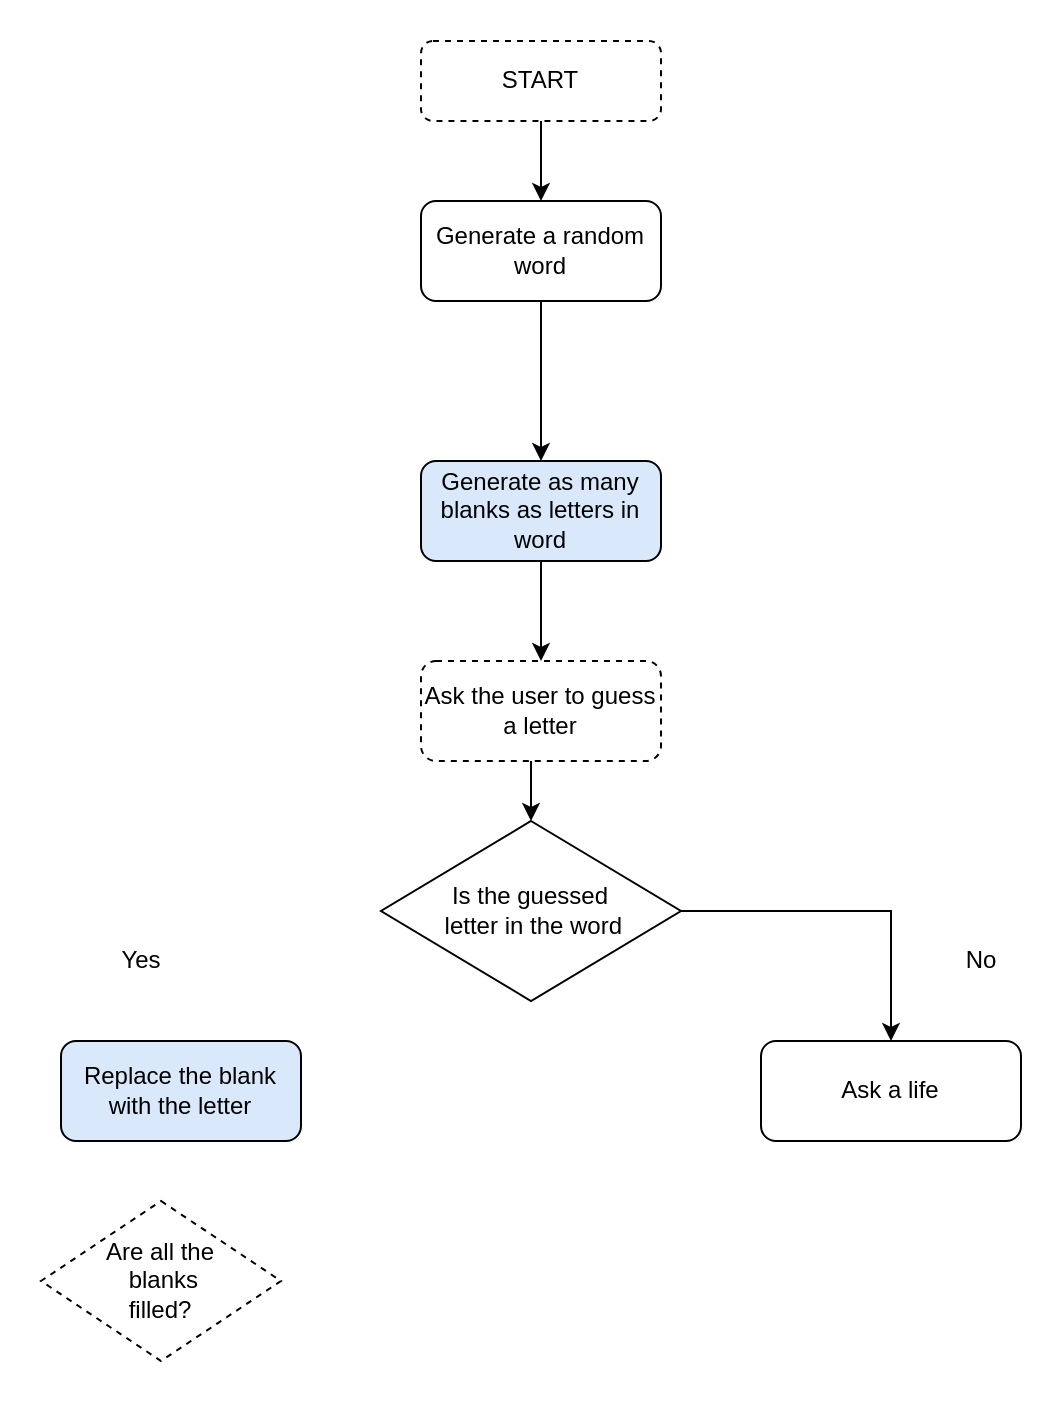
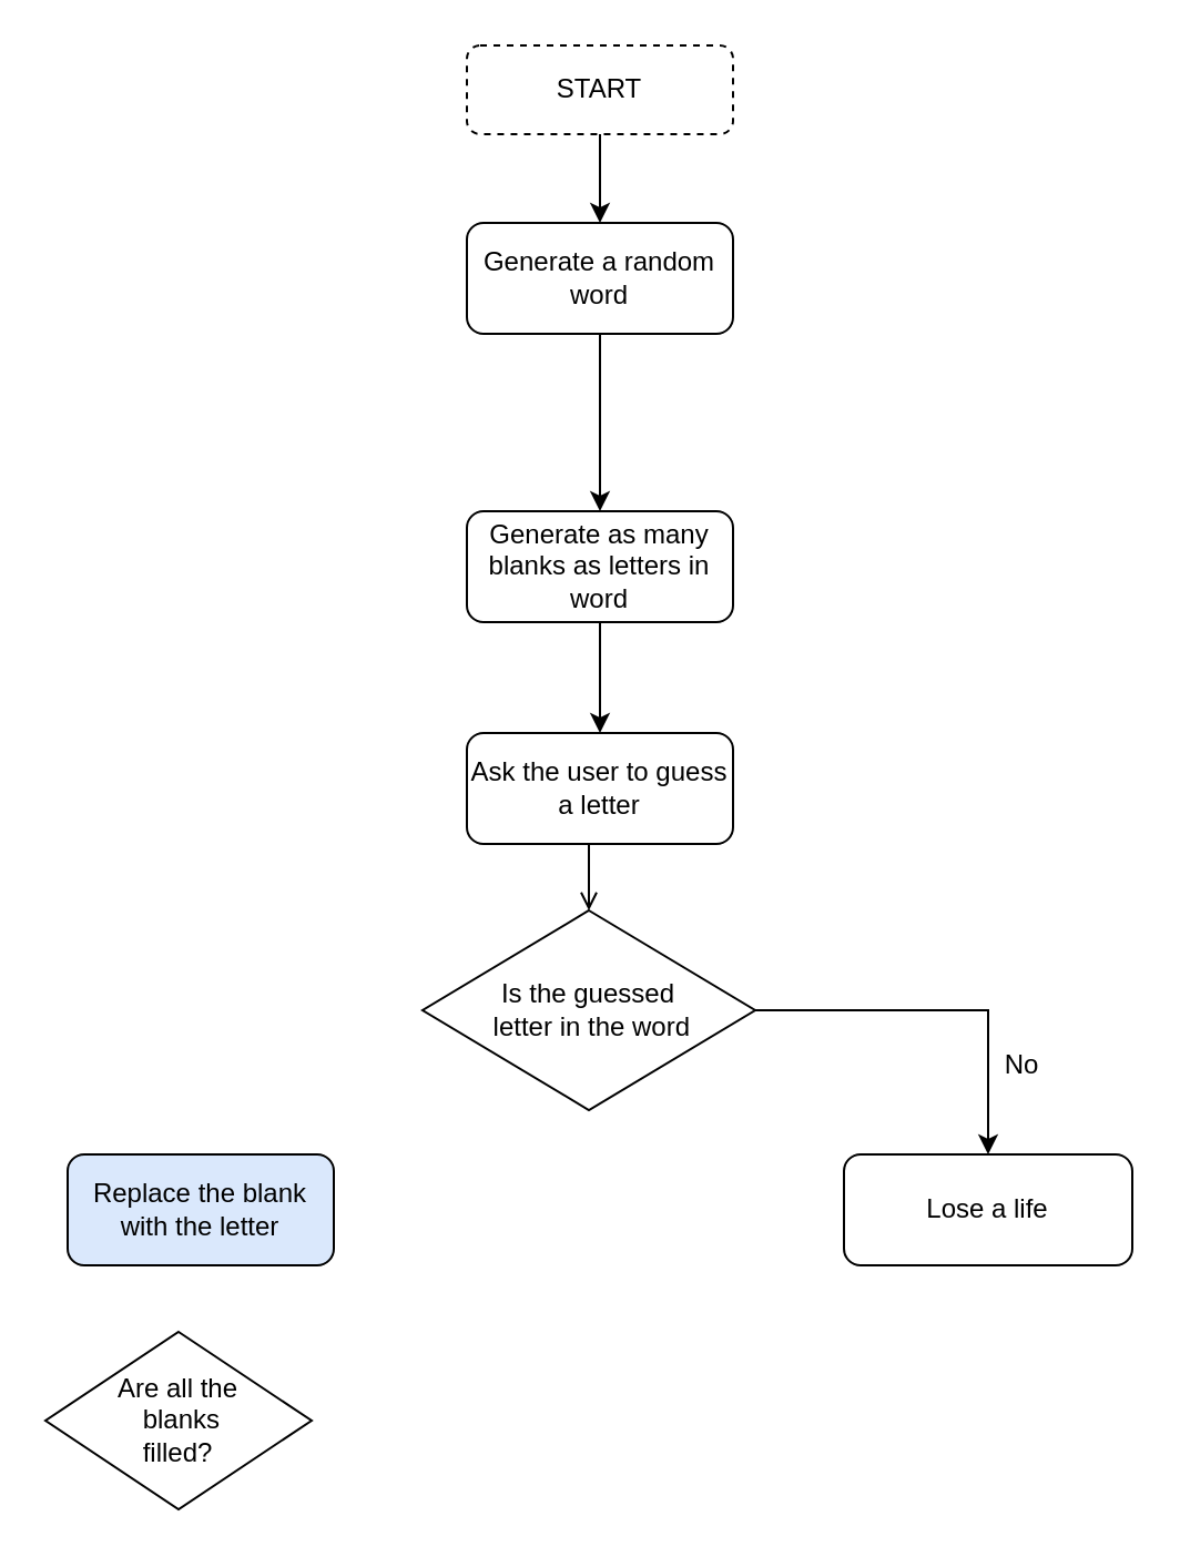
- <mxCell id="4" value="Generate as many blanks as letters in word" style="rounded=1;whiteSpace=wrap;html=1;fillColor=#dae8fc;" vertex="1" parent="1"><mxGeometry x="210" y="230" width="120" height="50" as="geometry" /></mxCell>
+ <mxCell id="4" value="Generate as many blanks as letters in word" style="rounded=1;whiteSpace=wrap;html=1;" vertex="1" parent="1"><mxGeometry x="210" y="230" width="120" height="50" as="geometry" /></mxCell>
- <mxCell id="8" value="Ask the user to guess a letter" style="rounded=1;whiteSpace=wrap;html=1;dashed=1;" vertex="1" parent="1"><mxGeometry x="210" y="330" width="120" height="50" as="geometry" /></mxCell>
+ <mxCell id="8" value="Ask the user to guess a letter" style="rounded=1;whiteSpace=wrap;html=1;" vertex="1" parent="1"><mxGeometry x="210" y="330" width="120" height="50" as="geometry" /></mxCell>
- <mxCell id="7" value="" style="edgeStyle=orthogonalEdgeStyle;rounded=0;orthogonalLoop=1;jettySize=auto;html=1;entryX=0.5;entryY=0;entryDx=0;entryDy=0;" edge="1" parent="1" source="8" target="10"><mxGeometry relative="1" as="geometry"><Array as="points"><mxPoint x="265" y="410" /><mxPoint x="265" y="410" /></Array></mxGeometry></mxCell>
+ <mxCell id="7" value="" style="edgeStyle=orthogonalEdgeStyle;rounded=0;orthogonalLoop=1;jettySize=auto;html=1;entryX=0.5;entryY=0;entryDx=0;entryDy=0;endArrow=open;" edge="1" parent="1" source="8" target="10"><mxGeometry relative="1" as="geometry"><Array as="points"><mxPoint x="265" y="410" /><mxPoint x="265" y="410" /></Array></mxGeometry></mxCell>
- <mxCell id="12" value="Yes" style="text;html=1;align=center;verticalAlign=middle;resizable=0;points=[];autosize=1;strokeColor=none;fillColor=none;" vertex="1" parent="1"><mxGeometry x="50" y="465" width="40" height="30" as="geometry" /></mxCell>
- <mxCell id="15" value="No" style="text;html=1;align=center;verticalAlign=middle;resizable=0;points=[];autosize=1;strokeColor=none;fillColor=none;" vertex="1" parent="1"><mxGeometry x="470" y="465" width="40" height="30" as="geometry" /></mxCell>
+ <mxCell id="15" value="No" style="text;html=1;align=center;verticalAlign=middle;resizable=0;points=[];autosize=1;strokeColor=none;fillColor=none;" vertex="1" parent="1"><mxGeometry x="440" y="465" width="40" height="30" as="geometry" /></mxCell>
- <mxCell id="13" value="Ask a life" style="rounded=1;whiteSpace=wrap;html=1;" vertex="1" parent="1"><mxGeometry x="380" y="520" width="130" height="50" as="geometry" /></mxCell>
+ <mxCell id="13" value="Lose a life" style="rounded=1;whiteSpace=wrap;html=1;" vertex="1" parent="1"><mxGeometry x="380" y="520" width="130" height="50" as="geometry" /></mxCell>
- <mxCell id="16" value="Are all the&lt;br&gt;&amp;nbsp;blanks&lt;br&gt;filled?" style="rhombus;whiteSpace=wrap;html=1;dashed=1;" vertex="1" parent="1"><mxGeometry x="20" y="600" width="120" height="80" as="geometry" /></mxCell>
+ <mxCell id="16" value="Are all the&lt;br&gt;&amp;nbsp;blanks&lt;br&gt;filled?" style="rhombus;whiteSpace=wrap;html=1;" vertex="1" parent="1"><mxGeometry x="20" y="600" width="120" height="80" as="geometry" /></mxCell>
